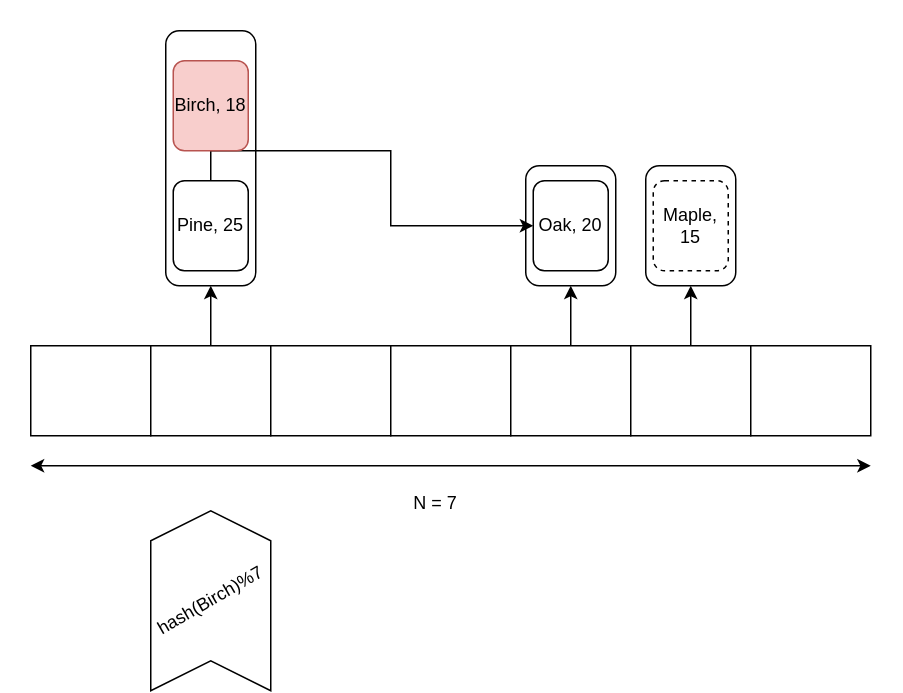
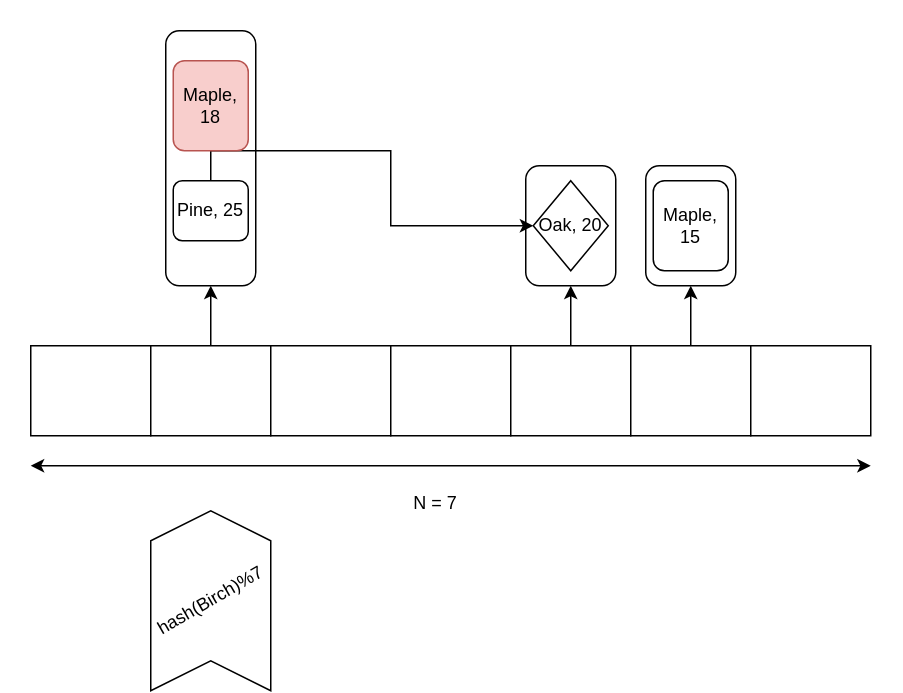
- <mxCell id="15" value="Birch, 18" style="rounded=1;whiteSpace=wrap;html=1;fillColor=#f8cecc;strokeColor=#b85450;" vertex="1" parent="1"><mxGeometry x="115" y="40" width="50" height="60" as="geometry" /></mxCell>
+ <mxCell id="15" value="Maple, 18" style="rounded=1;whiteSpace=wrap;html=1;fillColor=#f8cecc;strokeColor=#b85450;" vertex="1" parent="1"><mxGeometry x="115" y="40" width="50" height="60" as="geometry" /></mxCell>
- <mxCell id="14" value="Pine, 25" style="rounded=1;whiteSpace=wrap;html=1;" vertex="1" parent="1"><mxGeometry x="115" y="120" width="50" height="60" as="geometry" /></mxCell>
+ <mxCell id="14" value="Pine, 25" style="rounded=1;whiteSpace=wrap;html=1;" vertex="1" parent="1"><mxGeometry x="115" y="120" width="50" height="40" as="geometry" /></mxCell>
- <mxCell id="17" value="Oak, 20" style="rounded=1;whiteSpace=wrap;html=1;" vertex="1" parent="1"><mxGeometry x="355" y="120" width="50" height="60" as="geometry" /></mxCell>
+ <mxCell id="17" value="Oak, 20" style="rhombus;whiteSpace=wrap;html=1;" vertex="1" parent="1"><mxGeometry x="355" y="120" width="50" height="60" as="geometry" /></mxCell>
- <mxCell id="19" value="Maple, 15" style="rounded=1;whiteSpace=wrap;html=1;dashed=1;" vertex="1" parent="1"><mxGeometry x="435" y="120" width="50" height="60" as="geometry" /></mxCell>
+ <mxCell id="19" value="Maple, 15" style="rounded=1;whiteSpace=wrap;html=1;" vertex="1" parent="1"><mxGeometry x="435" y="120" width="50" height="60" as="geometry" /></mxCell>
